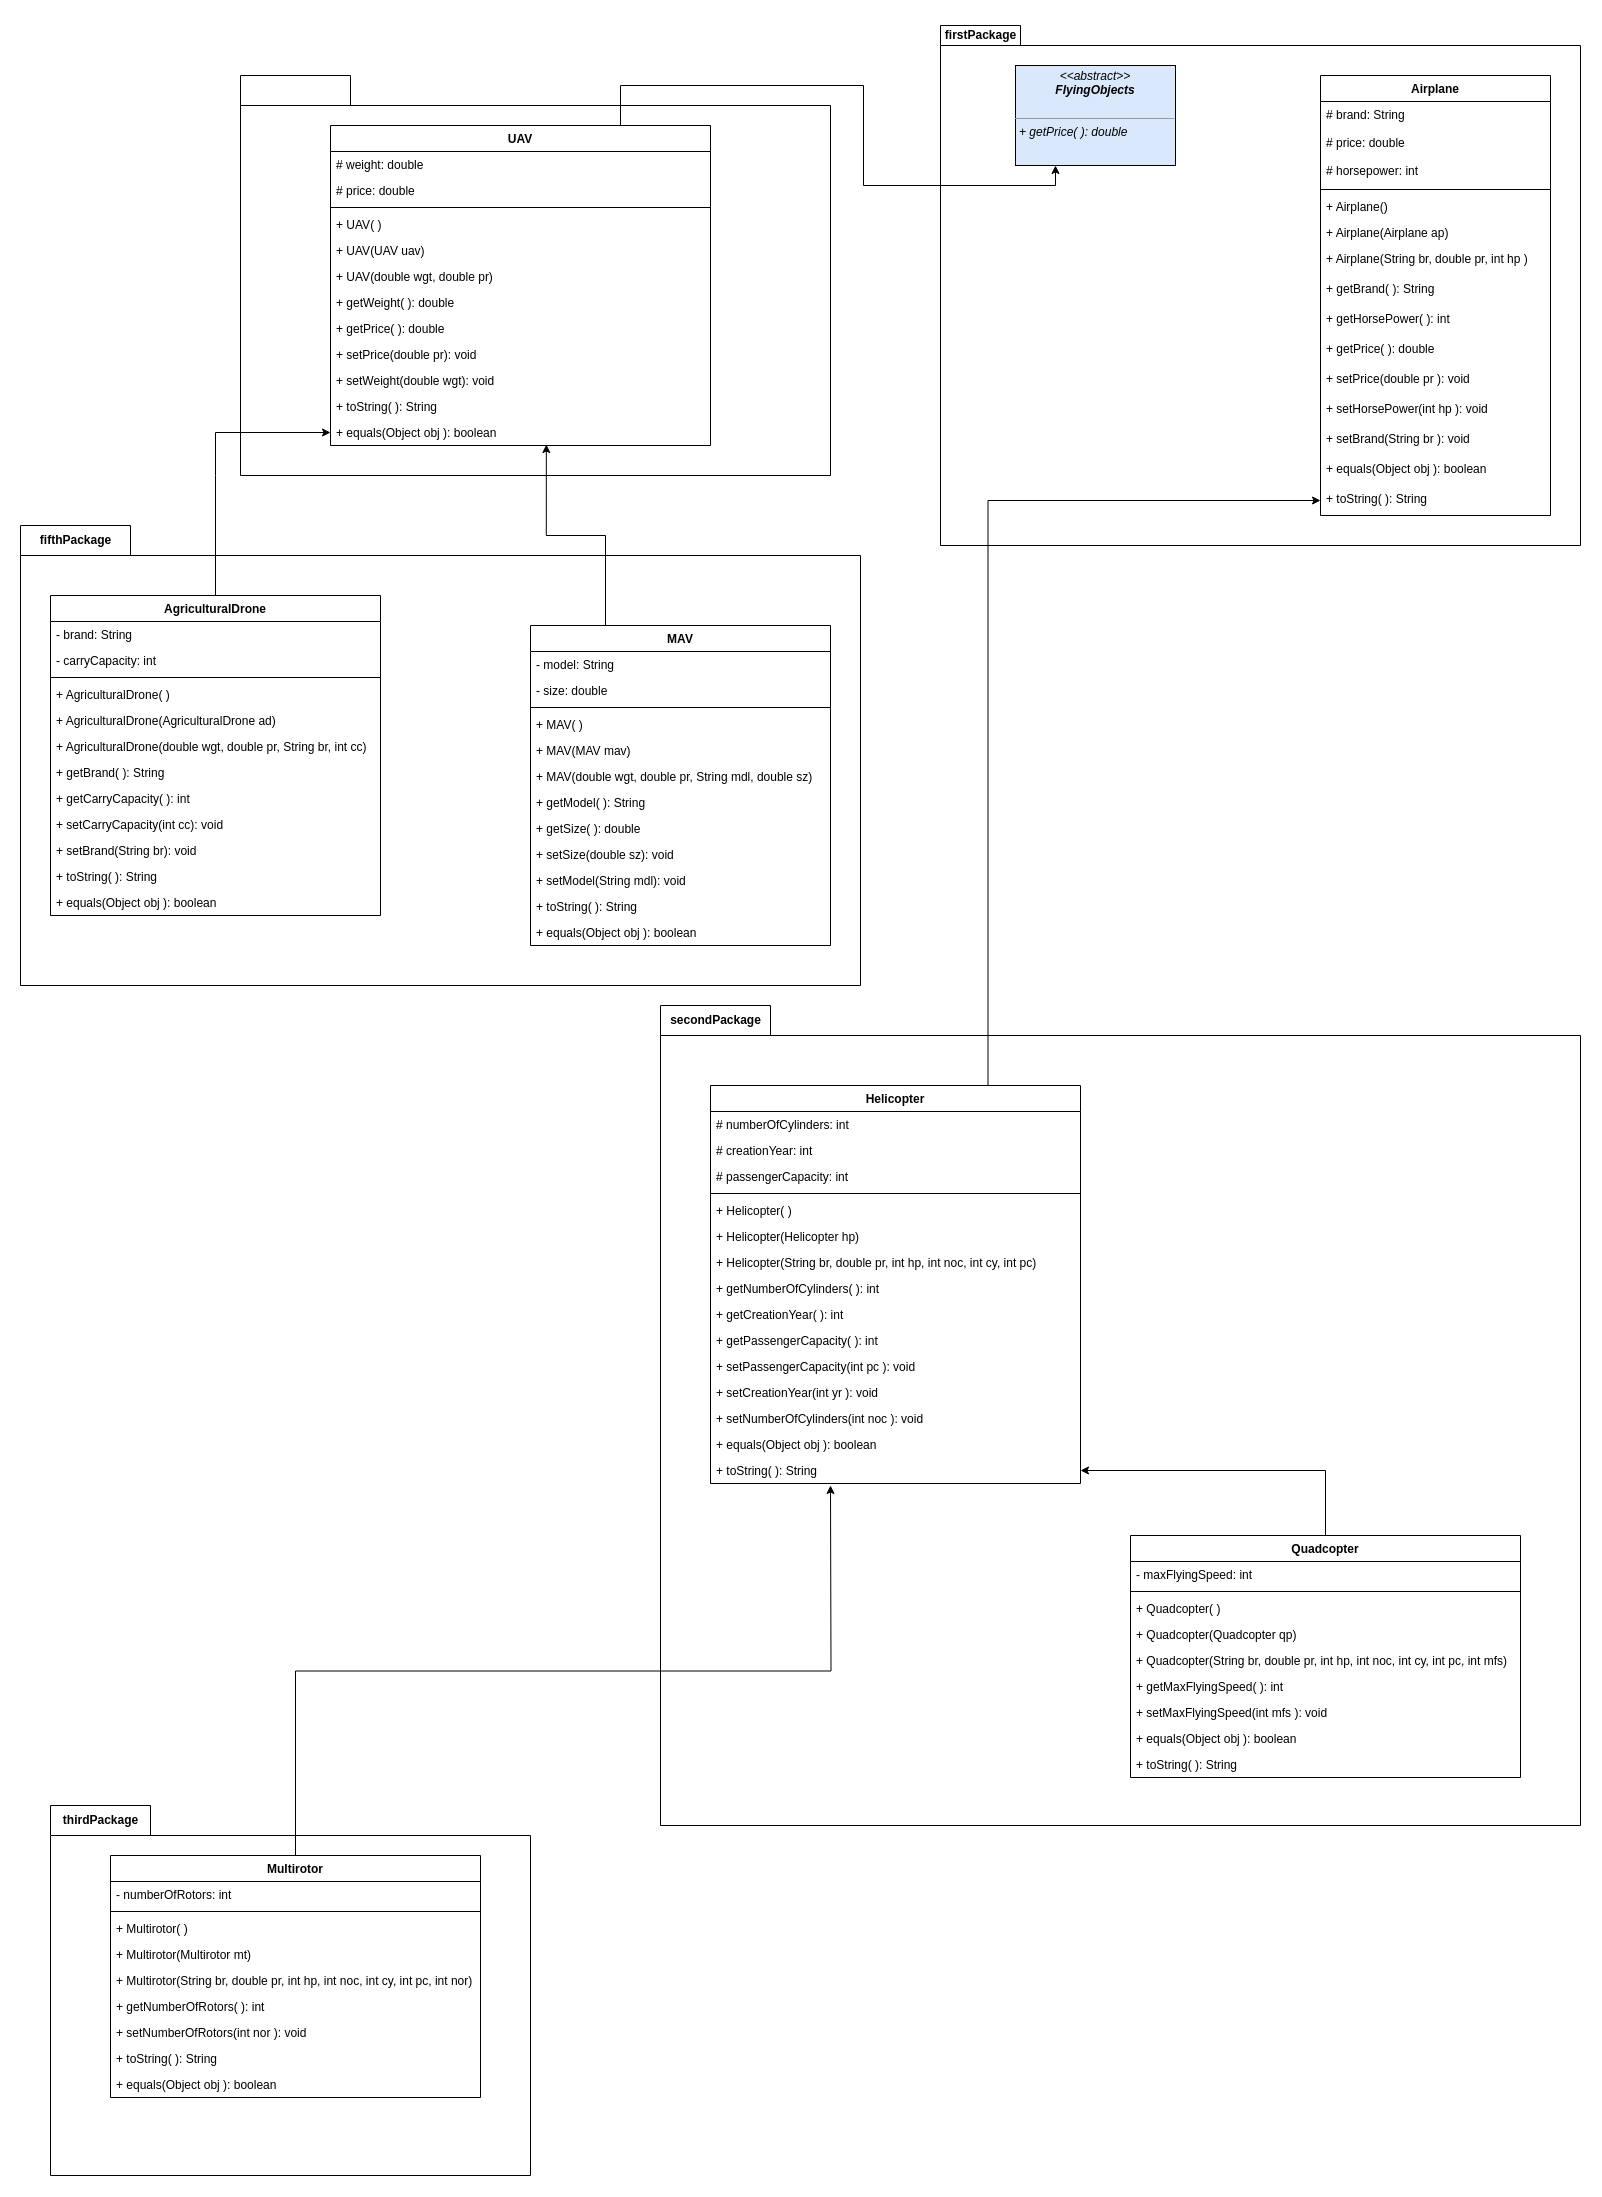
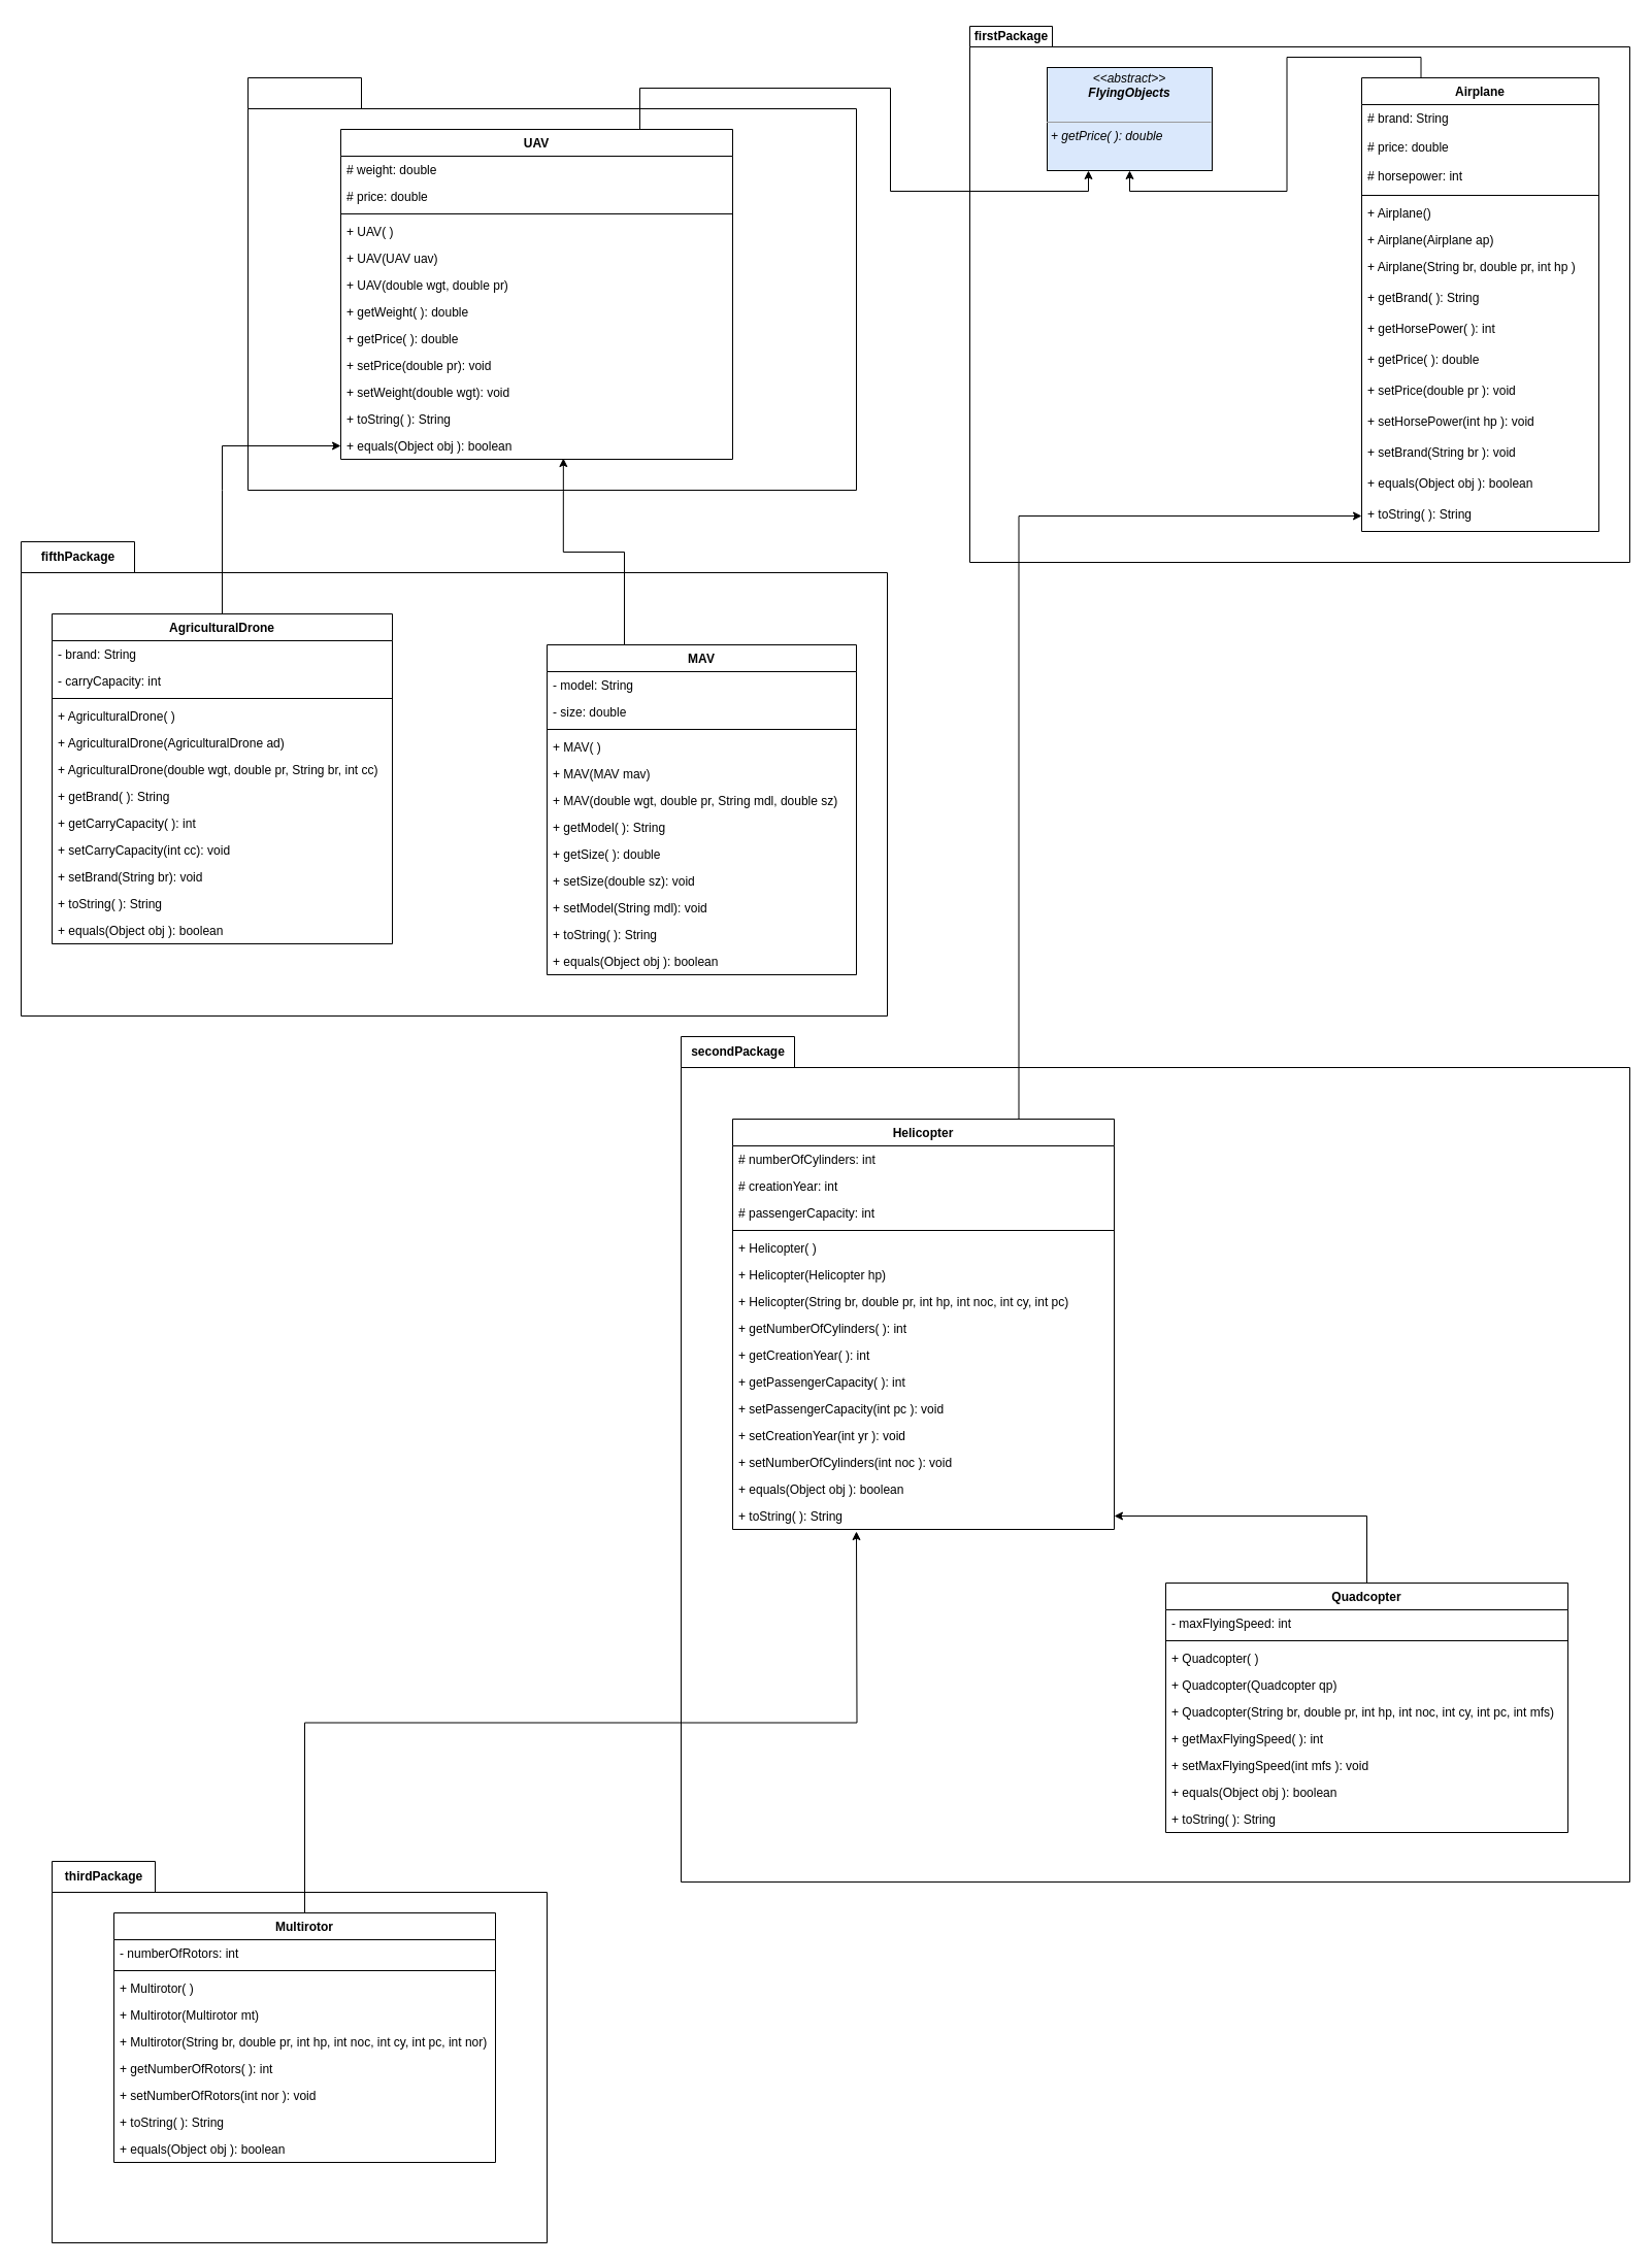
+ <mxCell id="7" style="edgeStyle=orthogonalEdgeStyle;rounded=0;orthogonalLoop=1;jettySize=auto;html=1;exitX=0.25;exitY=0;exitDx=0;exitDy=0;entryX=0.5;entryY=1;entryDx=0;entryDy=0;" parent="1" source="8" target="103" edge="1"><mxGeometry relative="1" as="geometry" /></mxCell>
